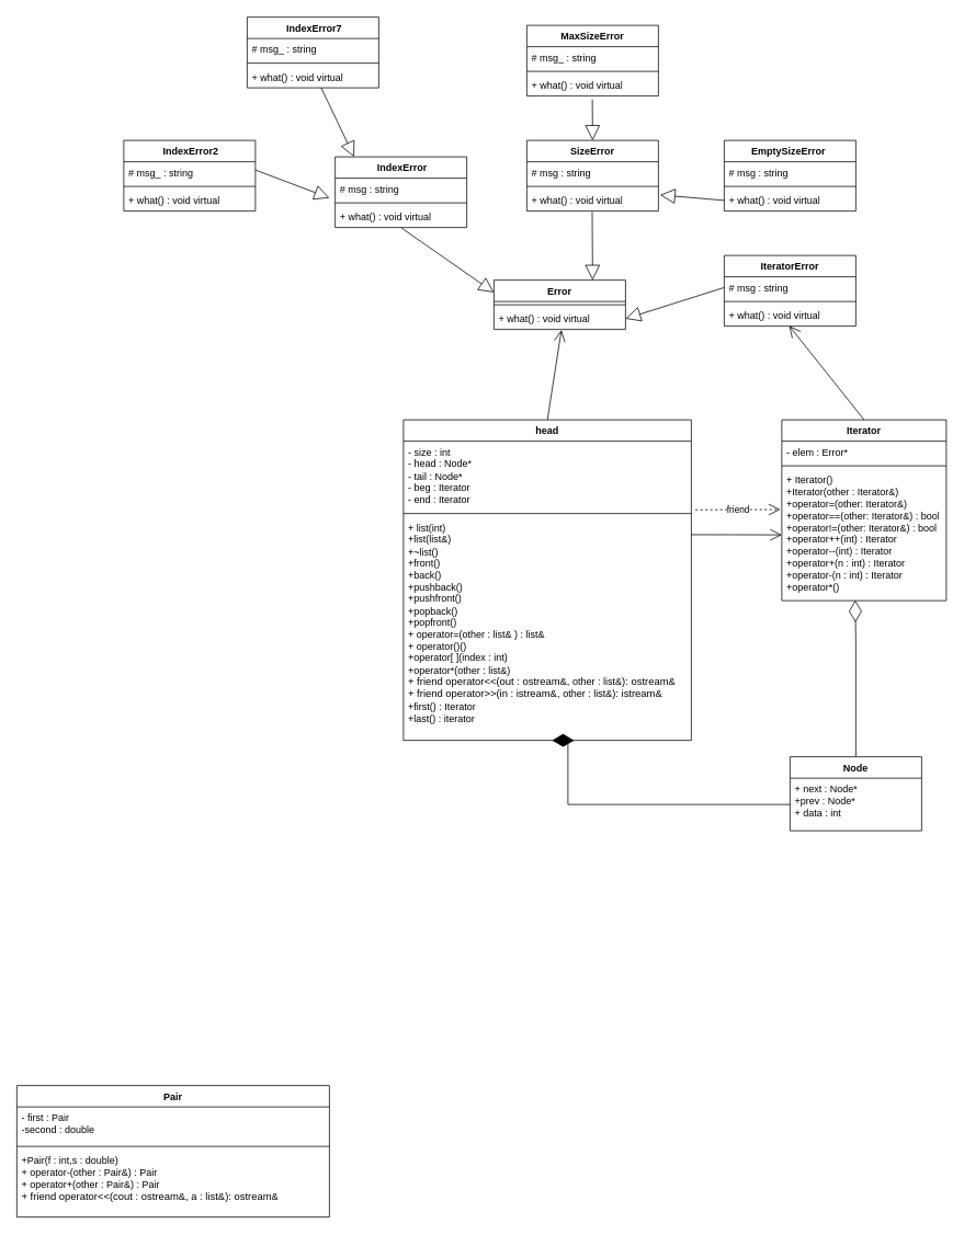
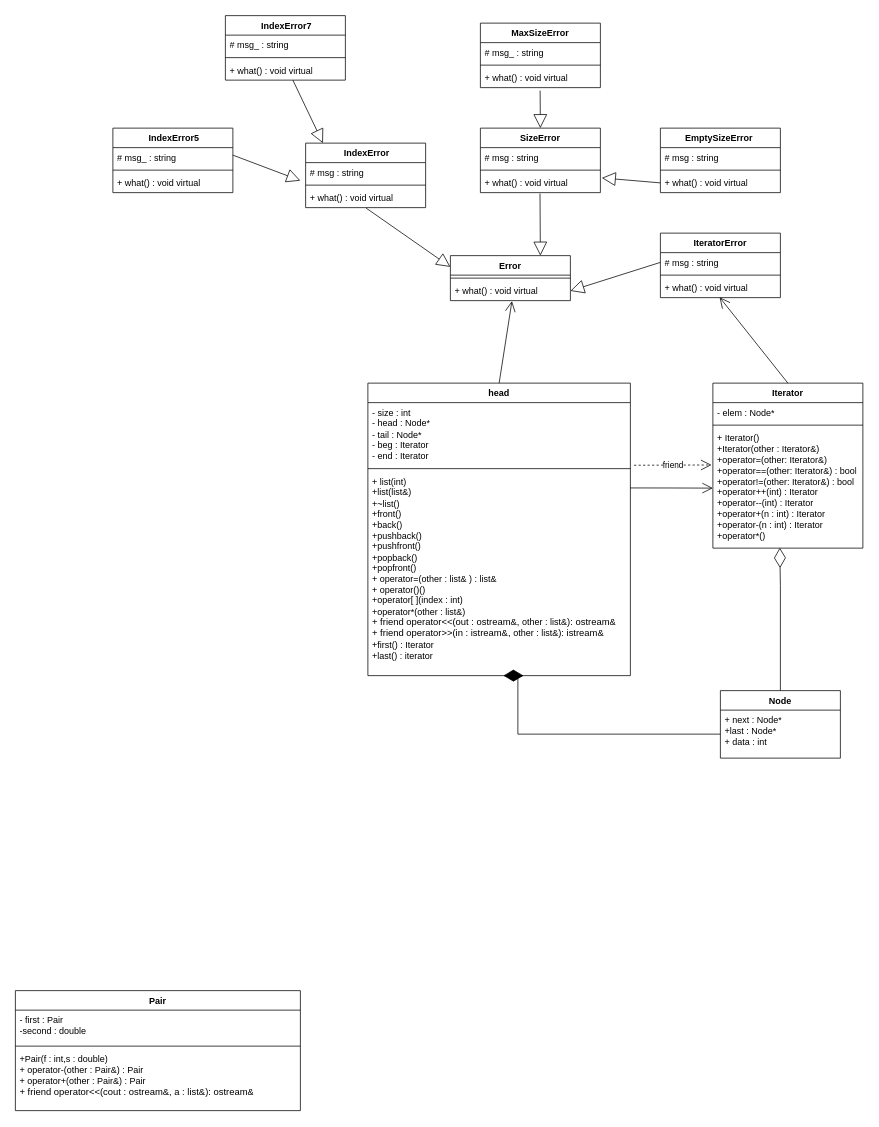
- <mxCell id="56" value="&amp;nbsp;IndexError2" style="swimlane;fontStyle=1;align=center;verticalAlign=top;childLayout=stackLayout;horizontal=1;startSize=26;horizontalStack=0;resizeParent=1;resizeParentMax=0;resizeLast=0;collapsible=1;marginBottom=0;whiteSpace=wrap;html=1;" vertex="1" parent="1"><mxGeometry x="150" y="170" width="160" height="86" as="geometry" /></mxCell>
+ <mxCell id="56" value="&amp;nbsp;IndexError5" style="swimlane;fontStyle=1;align=center;verticalAlign=top;childLayout=stackLayout;horizontal=1;startSize=26;horizontalStack=0;resizeParent=1;resizeParentMax=0;resizeLast=0;collapsible=1;marginBottom=0;whiteSpace=wrap;html=1;" vertex="1" parent="1"><mxGeometry x="150" y="170" width="160" height="86" as="geometry" /></mxCell>
- <mxCell id="10" value="- elem : Error*" style="text;strokeColor=none;fillColor=none;align=left;verticalAlign=top;spacingLeft=4;spacingRight=4;overflow=hidden;rotatable=0;points=[[0,0.5],[1,0.5]];portConstraint=eastwest;whiteSpace=wrap;html=1;" parent="9" vertex="1"><mxGeometry y="26" width="200" height="26" as="geometry" /></mxCell>
+ <mxCell id="10" value="- elem : Node*" style="text;strokeColor=none;fillColor=none;align=left;verticalAlign=top;spacingLeft=4;spacingRight=4;overflow=hidden;rotatable=0;points=[[0,0.5],[1,0.5]];portConstraint=eastwest;whiteSpace=wrap;html=1;" parent="9" vertex="1"><mxGeometry y="26" width="200" height="26" as="geometry" /></mxCell>
- <mxCell id="3" value="+ next : Node*&lt;div&gt;+prev : Node*&lt;/div&gt;&lt;div&gt;+ data : int&lt;/div&gt;" style="text;strokeColor=none;fillColor=none;align=left;verticalAlign=top;spacingLeft=4;spacingRight=4;overflow=hidden;rotatable=0;points=[[0,0.5],[1,0.5]];portConstraint=eastwest;whiteSpace=wrap;html=1;" parent="2" vertex="1"><mxGeometry y="26" width="160" height="64" as="geometry" /></mxCell>
+ <mxCell id="3" value="+ next : Node*&lt;div&gt;+last : Node*&lt;/div&gt;&lt;div&gt;+ data : int&lt;/div&gt;" style="text;strokeColor=none;fillColor=none;align=left;verticalAlign=top;spacingLeft=4;spacingRight=4;overflow=hidden;rotatable=0;points=[[0,0.5],[1,0.5]];portConstraint=eastwest;whiteSpace=wrap;html=1;" parent="2" vertex="1"><mxGeometry y="26" width="160" height="64" as="geometry" /></mxCell>
